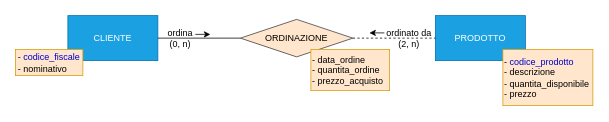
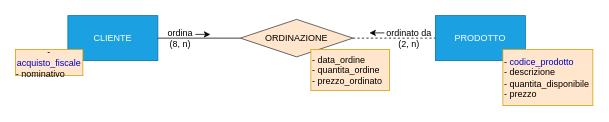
- <mxCell id="10" value="ordina &lt;br&gt;(0, n)" style="text;html=1;strokeColor=none;fillColor=none;align=center;verticalAlign=middle;whiteSpace=wrap;rounded=0;" parent="1" vertex="1"><mxGeometry x="210" y="35" width="60" height="30" as="geometry" /></mxCell>
+ <mxCell id="10" value="ordina &lt;br&gt;(8, n)" style="text;html=1;strokeColor=none;fillColor=none;align=center;verticalAlign=middle;whiteSpace=wrap;rounded=0;" parent="1" vertex="1"><mxGeometry x="210" y="35" width="60" height="30" as="geometry" /></mxCell>
- <mxCell id="5" value="- &lt;font color=&quot;#0000cc&quot;&gt;codice_fiscale&lt;/font&gt;&lt;br&gt;&lt;div style=&quot;text-align: left;&quot;&gt;&lt;span style=&quot;background-color: initial;&quot;&gt;- nominativo&amp;nbsp;&lt;/span&gt;&lt;/div&gt;" style="text;html=1;strokeColor=#d79b00;fillColor=#ffe6cc;align=center;verticalAlign=middle;whiteSpace=wrap;rounded=0;" parent="1" vertex="1"><mxGeometry x="20" y="65" width="90" height="35" as="geometry" /></mxCell>
+ <mxCell id="5" value="- &lt;font color=&quot;#0000cc&quot;&gt;acquisto_fiscale&lt;/font&gt;&lt;br&gt;&lt;div style=&quot;text-align: left;&quot;&gt;&lt;span style=&quot;background-color: initial;&quot;&gt;- nominativo&amp;nbsp;&lt;/span&gt;&lt;/div&gt;" style="text;html=1;strokeColor=#d79b00;fillColor=#ffe6cc;align=center;verticalAlign=middle;whiteSpace=wrap;rounded=0;" parent="1" vertex="1"><mxGeometry x="20" y="65" width="90" height="35" as="geometry" /></mxCell>
- <mxCell id="7" value="&lt;div style=&quot;&quot;&gt;&lt;span style=&quot;background-color: initial;&quot;&gt;- data_ordine&lt;/span&gt;&lt;/div&gt;&lt;div style=&quot;&quot;&gt;&lt;span style=&quot;background-color: initial;&quot;&gt;- quantita_ordine&lt;/span&gt;&lt;/div&gt;&lt;div style=&quot;&quot;&gt;&lt;span style=&quot;background-color: initial;&quot;&gt;- prezzo_acquisto&lt;/span&gt;&lt;/div&gt;" style="text;html=1;strokeColor=#d79b00;fillColor=#ffe6cc;align=left;verticalAlign=middle;whiteSpace=wrap;rounded=0;" parent="1" vertex="1"><mxGeometry x="414" y="65" width="105" height="55" as="geometry" /></mxCell>
+ <mxCell id="7" value="&lt;div style=&quot;&quot;&gt;&lt;span style=&quot;background-color: initial;&quot;&gt;- data_ordine&lt;/span&gt;&lt;/div&gt;&lt;div style=&quot;&quot;&gt;&lt;span style=&quot;background-color: initial;&quot;&gt;- quantita_ordine&lt;/span&gt;&lt;/div&gt;&lt;div style=&quot;&quot;&gt;&lt;span style=&quot;background-color: initial;&quot;&gt;- prezzo_ordinato&lt;/span&gt;&lt;/div&gt;" style="text;html=1;strokeColor=#d79b00;fillColor=#ffe6cc;align=left;verticalAlign=middle;whiteSpace=wrap;rounded=0;" parent="1" vertex="1"><mxGeometry x="414" y="65" width="105" height="55" as="geometry" /></mxCell>
